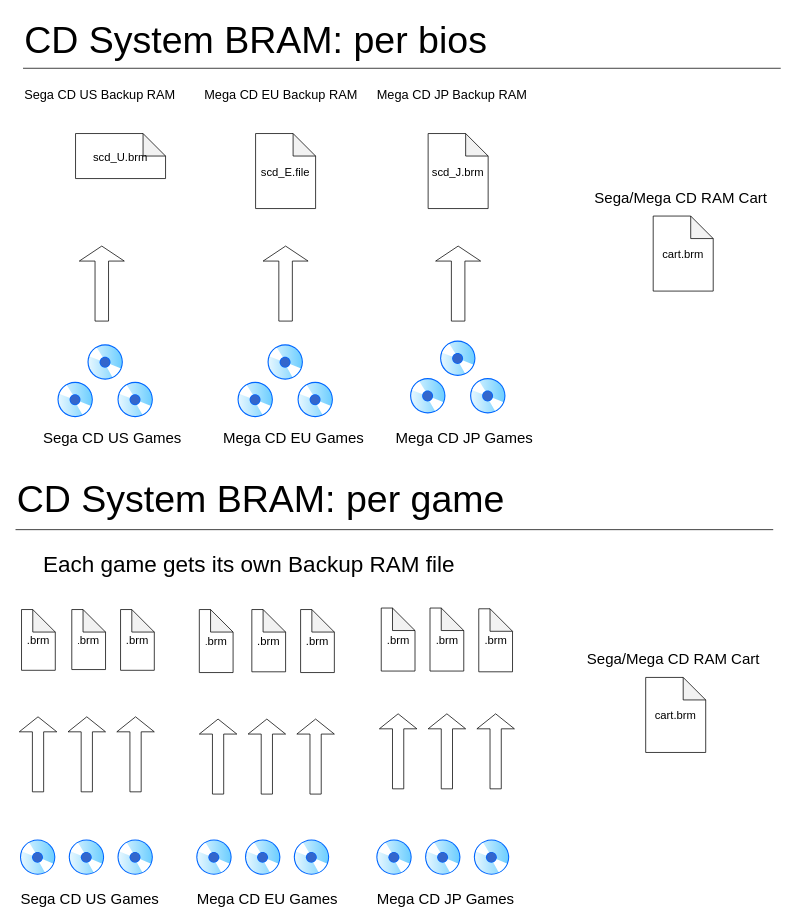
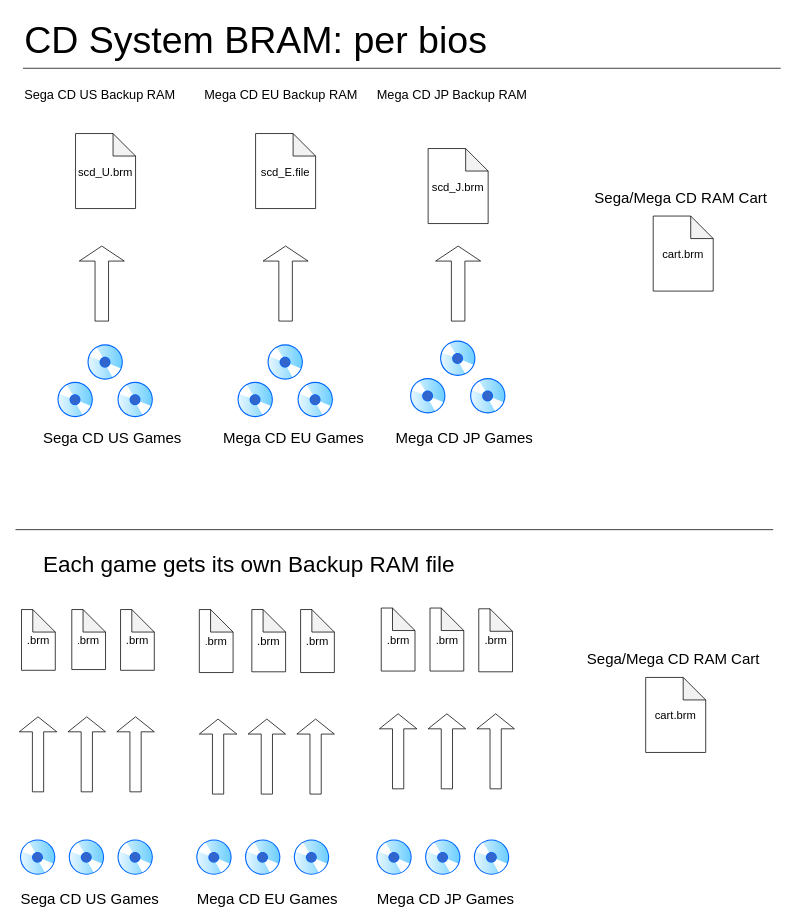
- <mxCell id="3" value="&lt;font style=&quot;font-size: 15px&quot;&gt;scd_U.brm&lt;/font&gt;" style="shape=note;whiteSpace=wrap;html=1;backgroundOutline=1;darkOpacity=0.05;" parent="1" vertex="1"><mxGeometry x="100" y="177.5" width="120" height="60" as="geometry" /></mxCell>
+ <mxCell id="3" value="&lt;font style=&quot;font-size: 15px&quot;&gt;scd_U.brm&lt;/font&gt;" style="shape=note;whiteSpace=wrap;html=1;backgroundOutline=1;darkOpacity=0.05;" parent="1" vertex="1"><mxGeometry x="100" y="177.5" width="80" height="100" as="geometry" /></mxCell>
- <mxCell id="5" value="&lt;font style=&quot;font-size: 15px&quot;&gt;scd_J.brm&lt;/font&gt;" style="shape=note;whiteSpace=wrap;html=1;backgroundOutline=1;darkOpacity=0.05;" parent="1" vertex="1"><mxGeometry x="570" y="177.5" width="80" height="100" as="geometry" /></mxCell>
+ <mxCell id="5" value="&lt;font style=&quot;font-size: 15px&quot;&gt;scd_J.brm&lt;/font&gt;" style="shape=note;whiteSpace=wrap;html=1;backgroundOutline=1;darkOpacity=0.05;" parent="1" vertex="1"><mxGeometry x="570" y="197.5" width="80" height="100" as="geometry" /></mxCell>
- <mxCell id="35" value="&lt;div&gt;&lt;font style=&quot;font-size: 50px&quot;&gt;CD System BRAM: per game&lt;/font&gt;&lt;/div&gt;&lt;div&gt;&lt;font style=&quot;font-size: 50px&quot;&gt;&lt;br&gt;&lt;/font&gt;&lt;/div&gt;" style="text;html=1;resizable=0;points=[];autosize=1;align=left;verticalAlign=top;spacingTop=-4;" parent="1" vertex="1"><mxGeometry x="20" y="632" width="670" height="60" as="geometry" /></mxCell>
